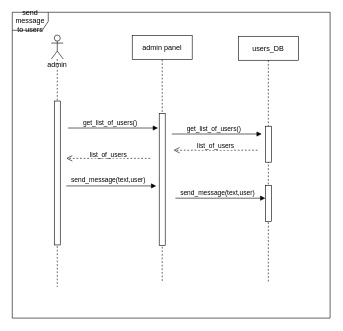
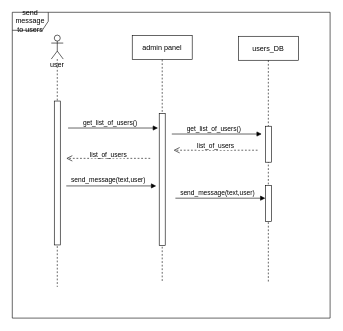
- <mxCell id="3" value="admin" style="shape=umlLifeline;participant=umlActor;perimeter=lifelinePerimeter;whiteSpace=wrap;html=1;container=1;collapsible=0;recursiveResize=0;verticalAlign=top;spacingTop=36;outlineConnect=0;" parent="1" vertex="1"><mxGeometry x="85" y="58" width="20" height="420" as="geometry" /></mxCell>
+ <mxCell id="3" value="user" style="shape=umlLifeline;participant=umlActor;perimeter=lifelinePerimeter;whiteSpace=wrap;html=1;container=1;collapsible=0;recursiveResize=0;verticalAlign=top;spacingTop=36;outlineConnect=0;" parent="1" vertex="1"><mxGeometry x="85" y="58" width="20" height="420" as="geometry" /></mxCell>
